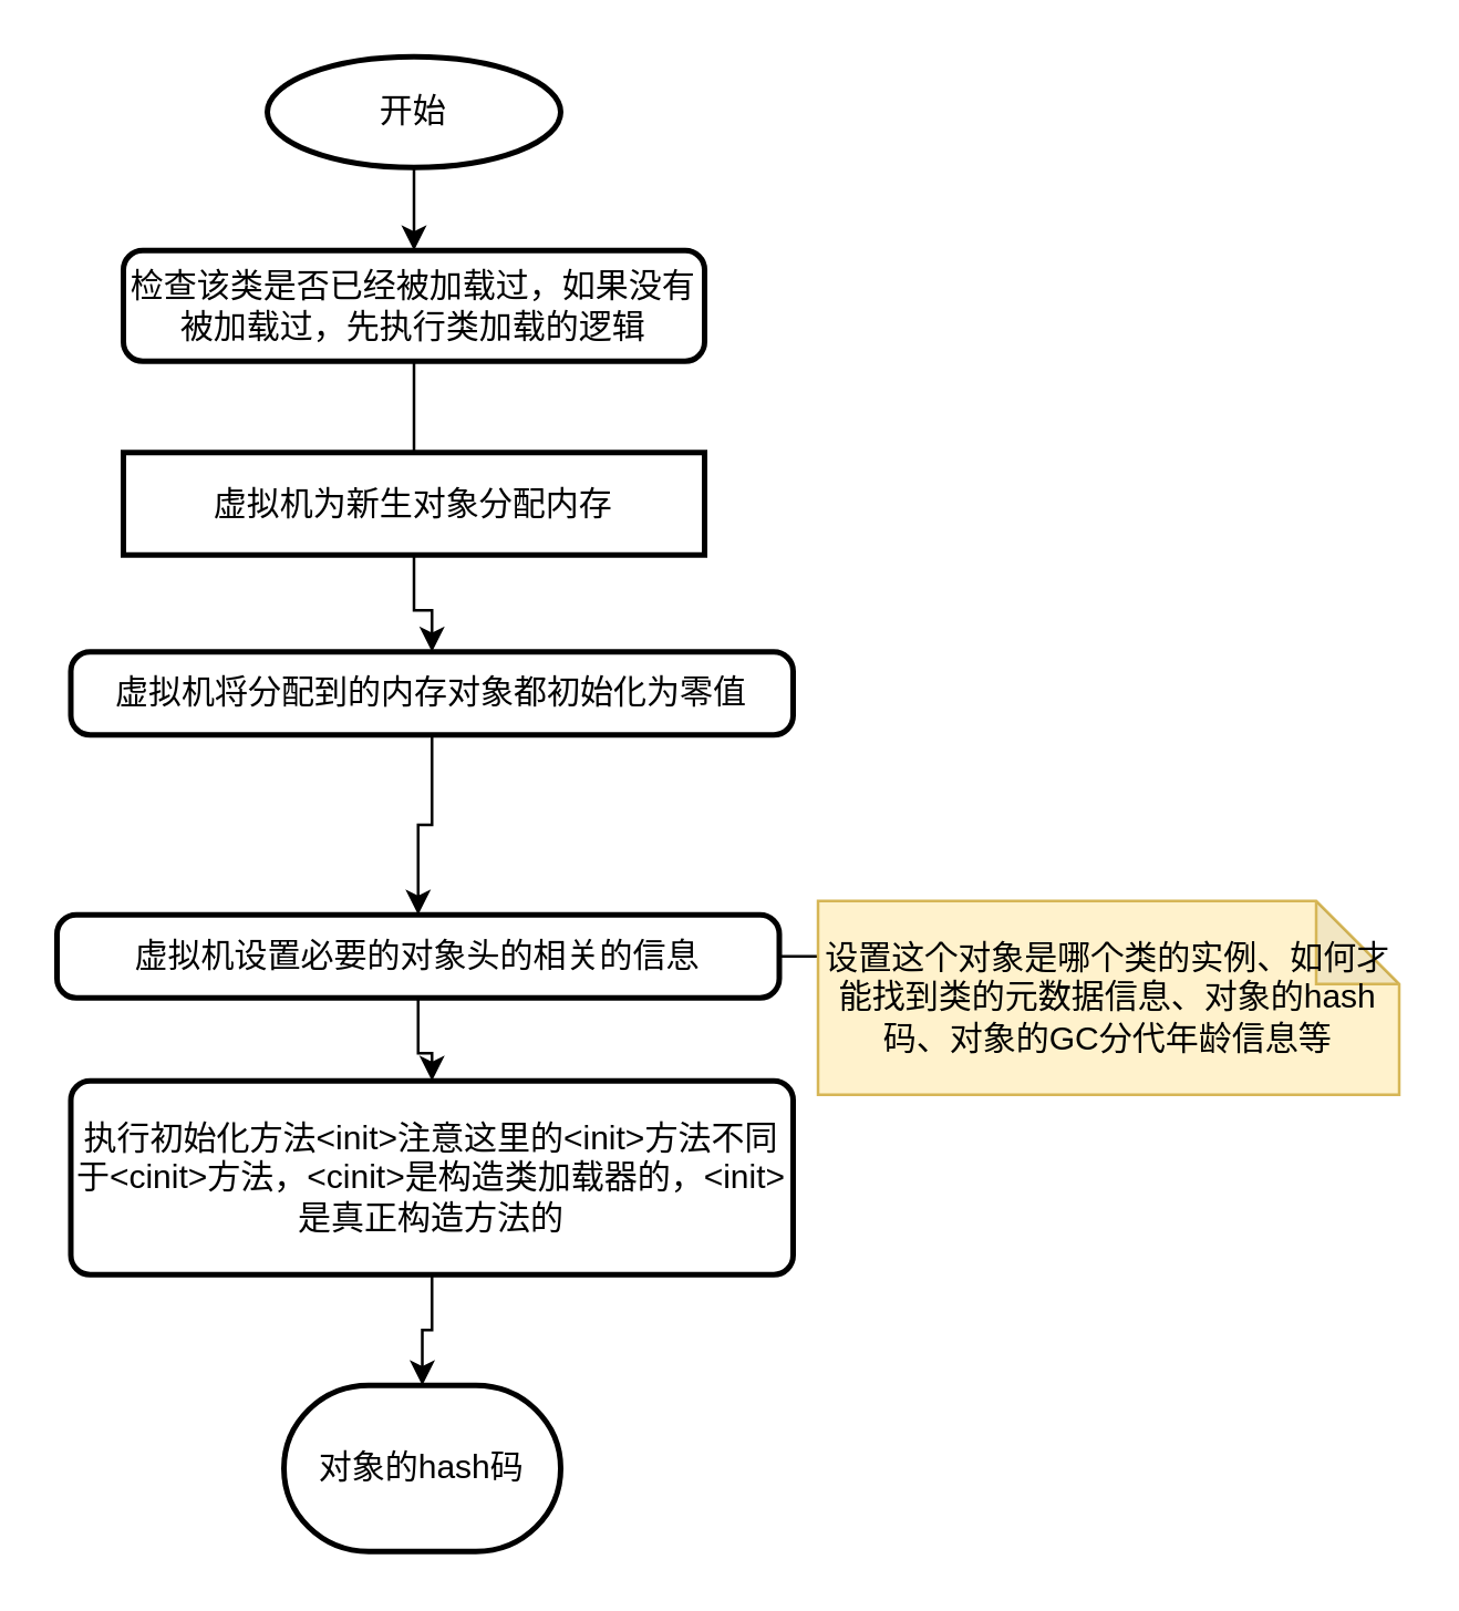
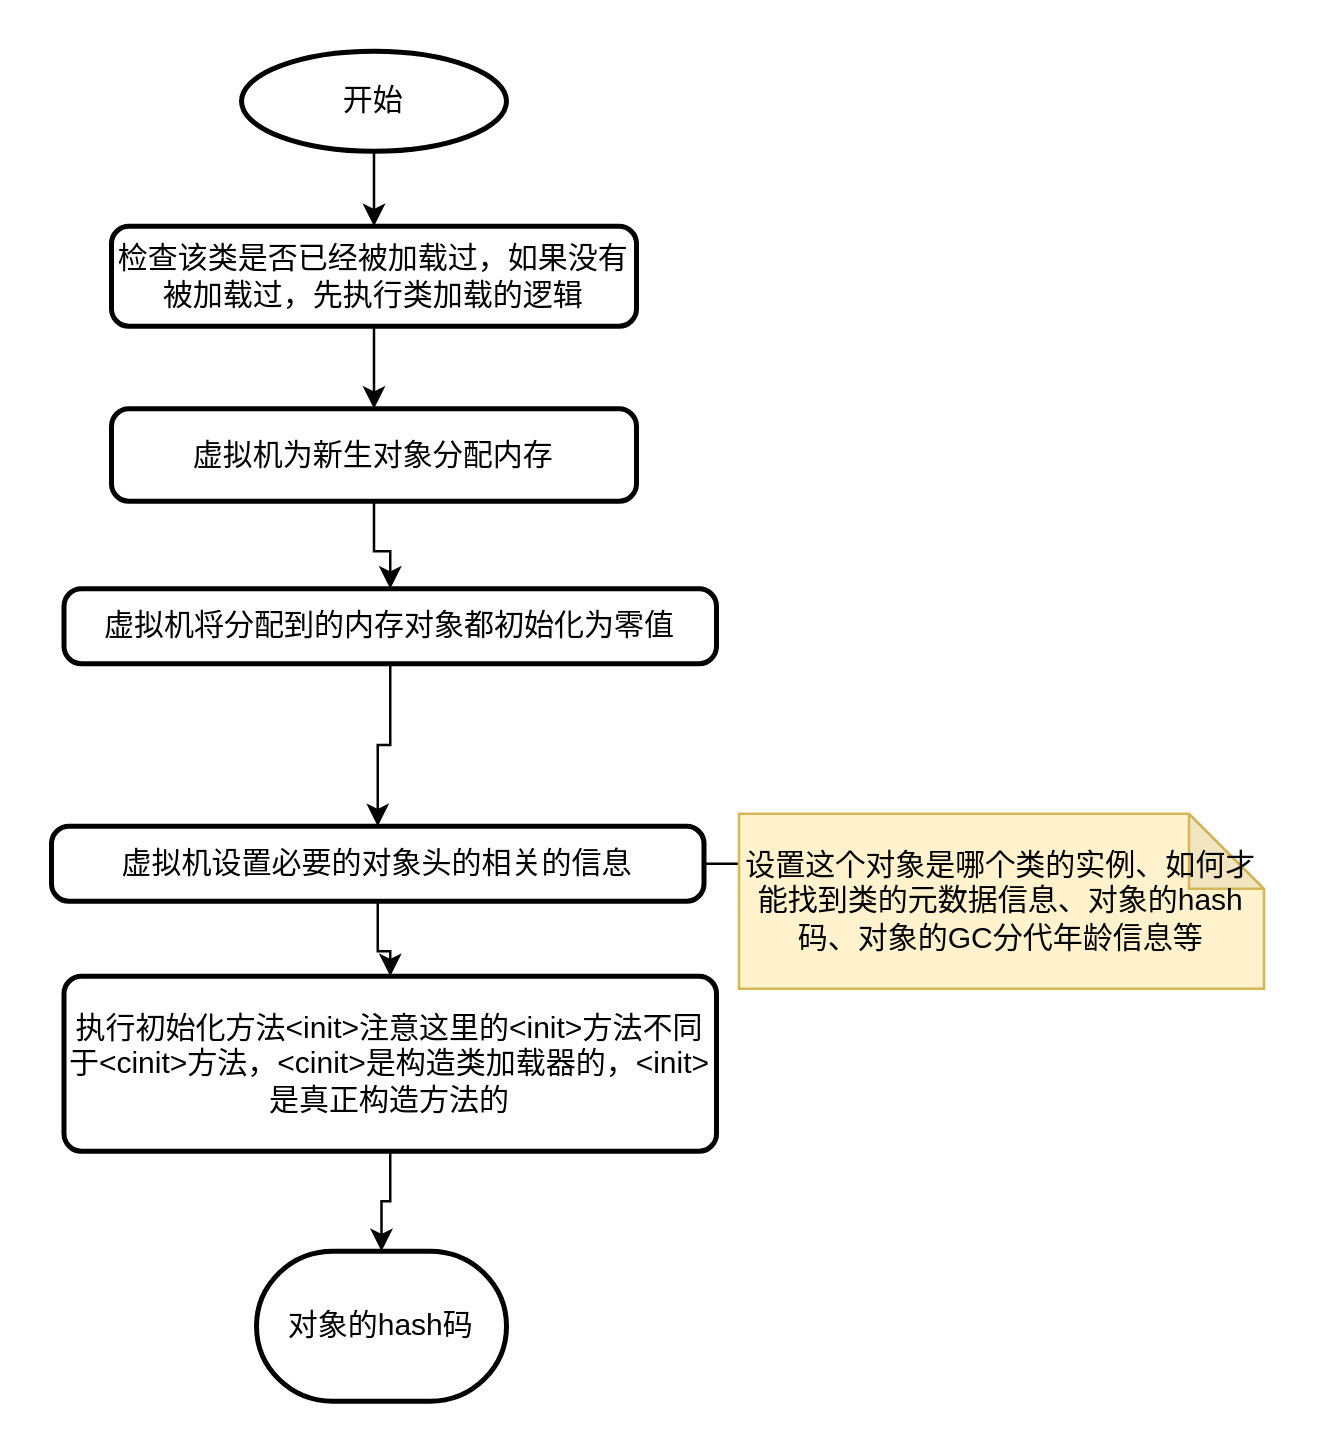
- <mxCell id="4" value="" style="edgeStyle=orthogonalEdgeStyle;rounded=0;orthogonalLoop=1;jettySize=auto;html=1;endArrow=none;" edge="1" parent="1" source="5" target="7"><mxGeometry relative="1" as="geometry" /></mxCell>
+ <mxCell id="4" value="" style="edgeStyle=orthogonalEdgeStyle;rounded=0;orthogonalLoop=1;jettySize=auto;html=1;" edge="1" parent="1" source="5" target="7"><mxGeometry relative="1" as="geometry" /></mxCell>
- <mxCell id="7" value="虚拟机为新生对象分配内存" style="whiteSpace=wrap;html=1;absoluteArcSize=1;arcSize=14;strokeWidth=2;rounded=0;" vertex="1" parent="1"><mxGeometry x="44" y="163" width="210" height="37" as="geometry" /></mxCell>
+ <mxCell id="7" value="虚拟机为新生对象分配内存" style="rounded=1;whiteSpace=wrap;html=1;absoluteArcSize=1;arcSize=14;strokeWidth=2;" vertex="1" parent="1"><mxGeometry x="44" y="163" width="210" height="37" as="geometry" /></mxCell>
